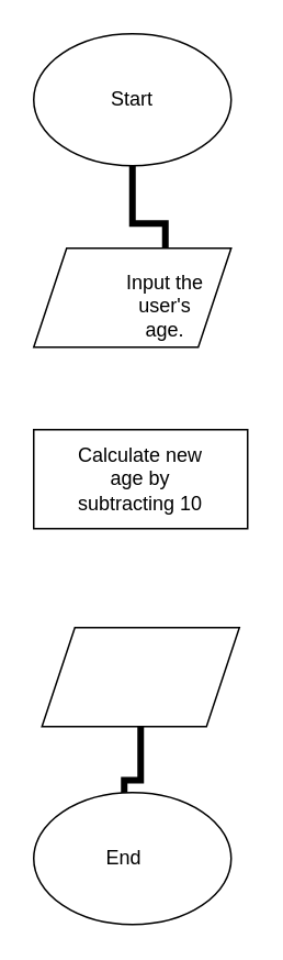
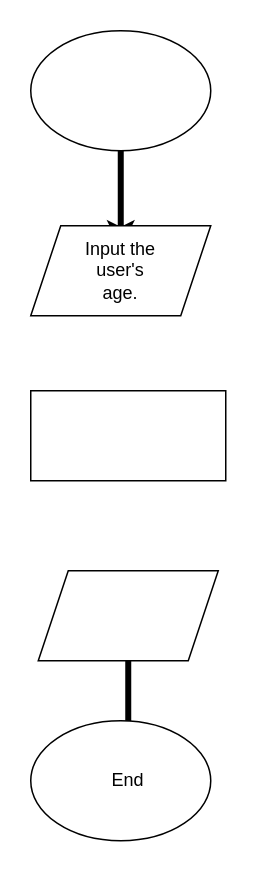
- <mxCell id="4" value="Start" style="text;html=1;strokeColor=none;fillColor=none;align=center;verticalAlign=middle;whiteSpace=wrap;rounded=0;" vertex="1" parent="1"><mxGeometry x="50" y="45" width="60" height="30" as="geometry" /></mxCell>
- <mxCell id="6" value="Input the user's age." style="text;html=1;strokeColor=none;fillColor=none;align=center;verticalAlign=middle;whiteSpace=wrap;rounded=0;" vertex="1" parent="1"><mxGeometry x="70" y="170" width="60" height="30" as="geometry" /></mxCell>
+ <mxCell id="6" value="Input the user's age." style="text;html=1;strokeColor=none;fillColor=none;align=center;verticalAlign=middle;whiteSpace=wrap;rounded=0;" vertex="1" parent="1"><mxGeometry x="50" y="165" width="60" height="30" as="geometry" /></mxCell>
- <mxCell id="8" value="Calculate new age by subtracting 10" style="text;html=1;strokeColor=none;fillColor=none;align=center;verticalAlign=middle;whiteSpace=wrap;rounded=0;" vertex="1" parent="1"><mxGeometry x="45" y="272.5" width="80" height="35" as="geometry" /></mxCell>
- <mxCell id="12" value="End" style="text;html=1;strokeColor=none;fillColor=none;align=center;verticalAlign=middle;whiteSpace=wrap;rounded=0;" vertex="1" parent="1"><mxGeometry x="45" y="505" width="60" height="30" as="geometry" /></mxCell>
+ <mxCell id="12" value="End" style="text;html=1;strokeColor=none;fillColor=none;align=center;verticalAlign=middle;whiteSpace=wrap;rounded=0;" vertex="1" parent="1"><mxGeometry x="55" y="505" width="60" height="30" as="geometry" /></mxCell>
